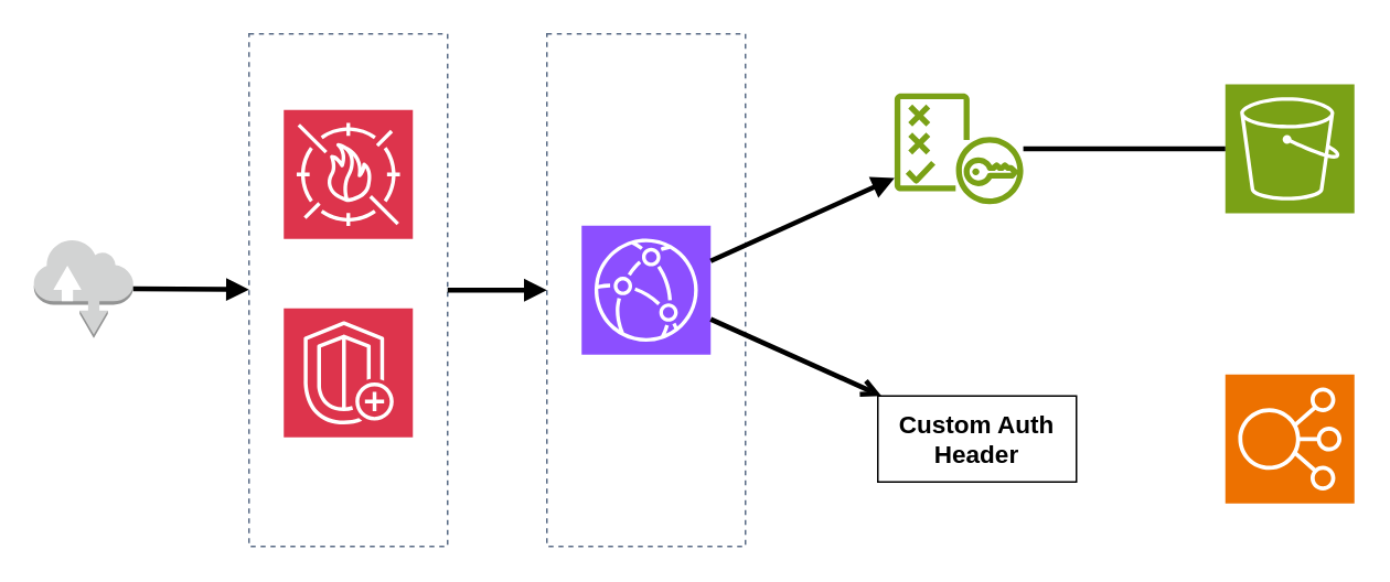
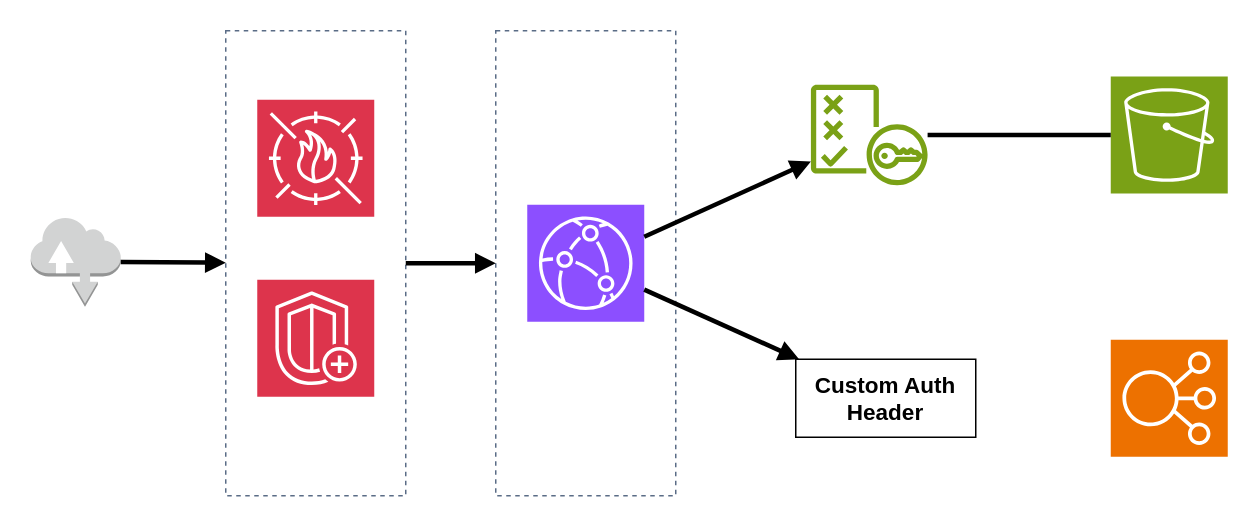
- <mxCell id="11" style="rounded=0;orthogonalLoop=1;jettySize=auto;html=1;strokeWidth=3;endArrow=open;endFill=1;" parent="1" source="4" target="12" edge="1"><mxGeometry relative="1" as="geometry"><mxPoint x="418" y="156" as="sourcePoint" /><mxPoint x="610" y="109" as="targetPoint" /></mxGeometry></mxCell>
+ <mxCell id="11" style="rounded=0;orthogonalLoop=1;jettySize=auto;html=1;strokeWidth=3;endArrow=block;endFill=1;" parent="1" source="4" target="12" edge="1"><mxGeometry relative="1" as="geometry"><mxPoint x="418" y="156" as="sourcePoint" /><mxPoint x="610" y="109" as="targetPoint" /></mxGeometry></mxCell>
